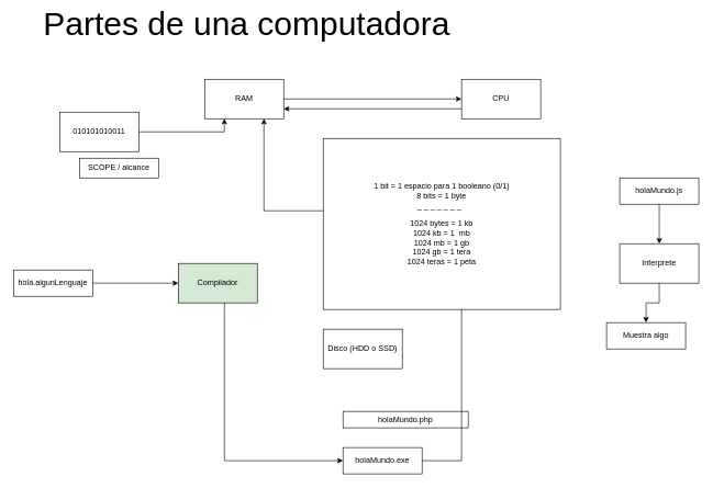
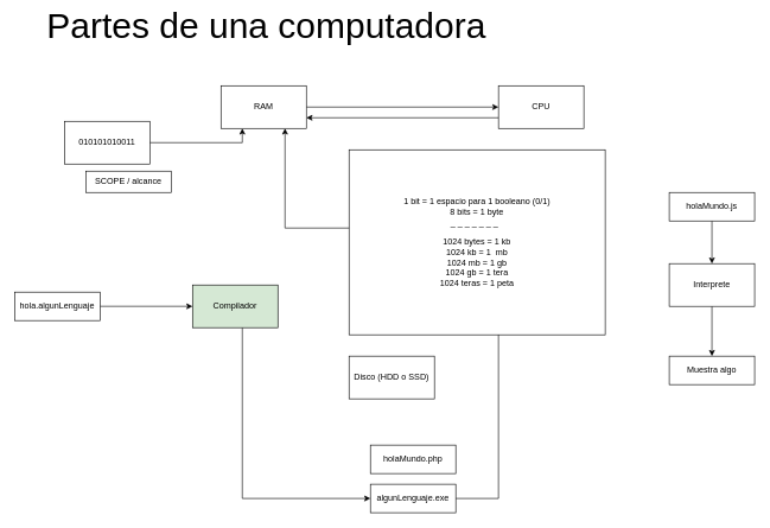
- <mxCell id="22" value="Muestra algo" style="rounded=0;whiteSpace=wrap;html=1;" parent="1" vertex="1"><mxGeometry x="920" y="490" width="120" height="40" as="geometry" /></mxCell>
+ <mxCell id="22" value="Muestra algo" style="rounded=0;whiteSpace=wrap;html=1;" parent="1" vertex="1"><mxGeometry x="940" y="500" width="120" height="40" as="geometry" /></mxCell>
- <mxCell id="16" value="holaMundo.php" style="rounded=0;whiteSpace=wrap;html=1;" parent="1" vertex="1"><mxGeometry x="520" y="625" width="190" height="25" as="geometry" /></mxCell>
+ <mxCell id="16" value="holaMundo.php" style="rounded=0;whiteSpace=wrap;html=1;" parent="1" vertex="1"><mxGeometry x="520" y="625" width="120" height="40" as="geometry" /></mxCell>
- <mxCell id="18" value="holaMundo.exe" style="rounded=0;whiteSpace=wrap;html=1;" parent="1" vertex="1"><mxGeometry x="520" y="680" width="120" height="40" as="geometry" /></mxCell>
+ <mxCell id="18" value="algunLenguaje.exe" style="rounded=0;whiteSpace=wrap;html=1;" parent="1" vertex="1"><mxGeometry x="520" y="680" width="120" height="40" as="geometry" /></mxCell>
